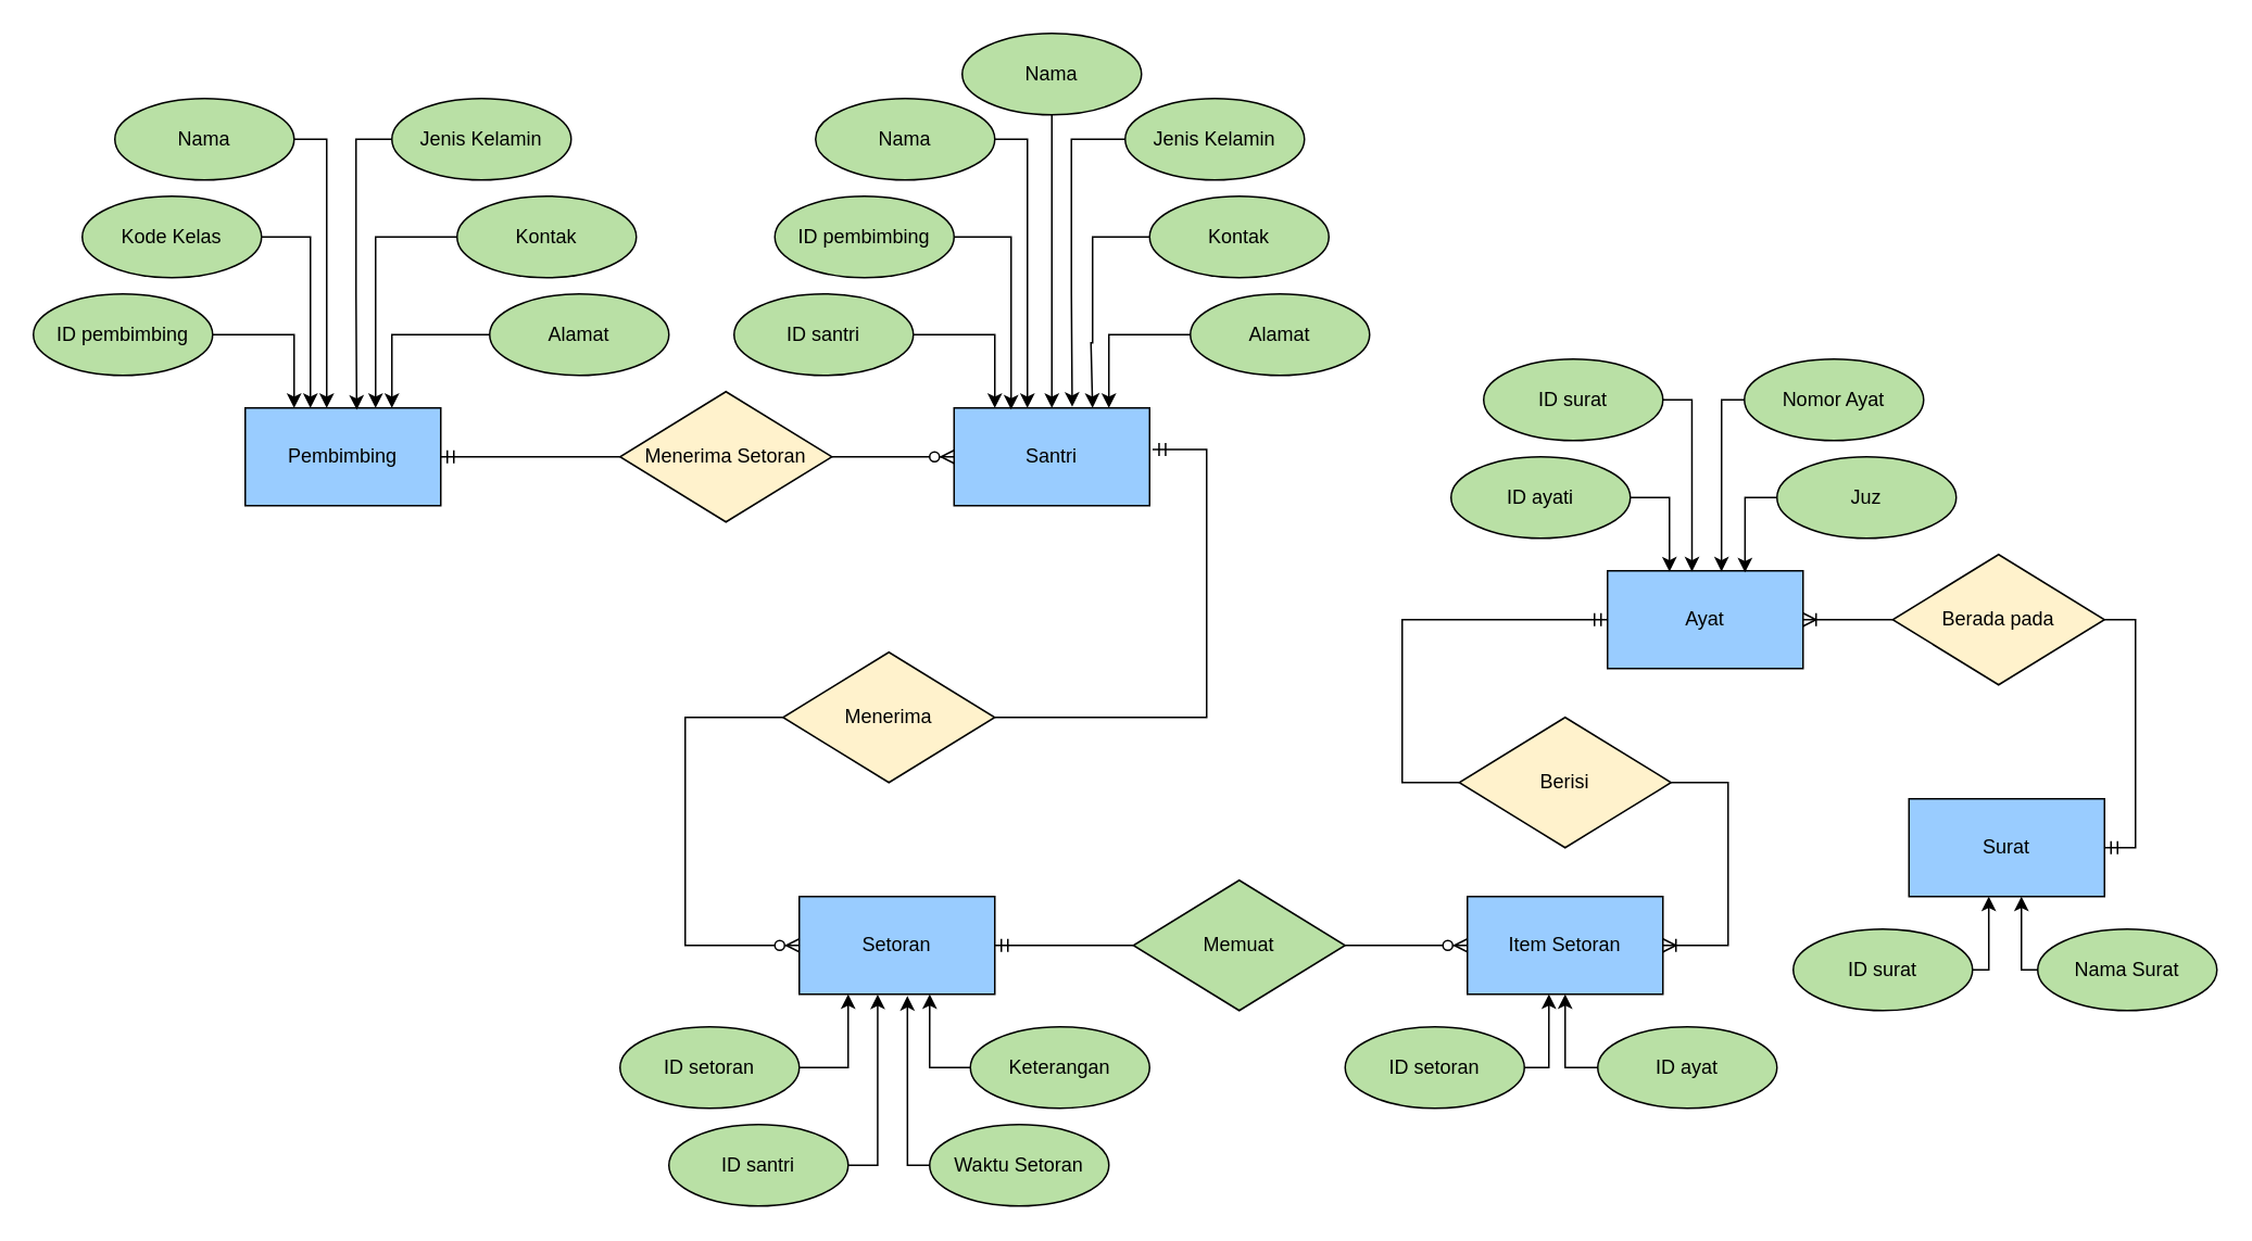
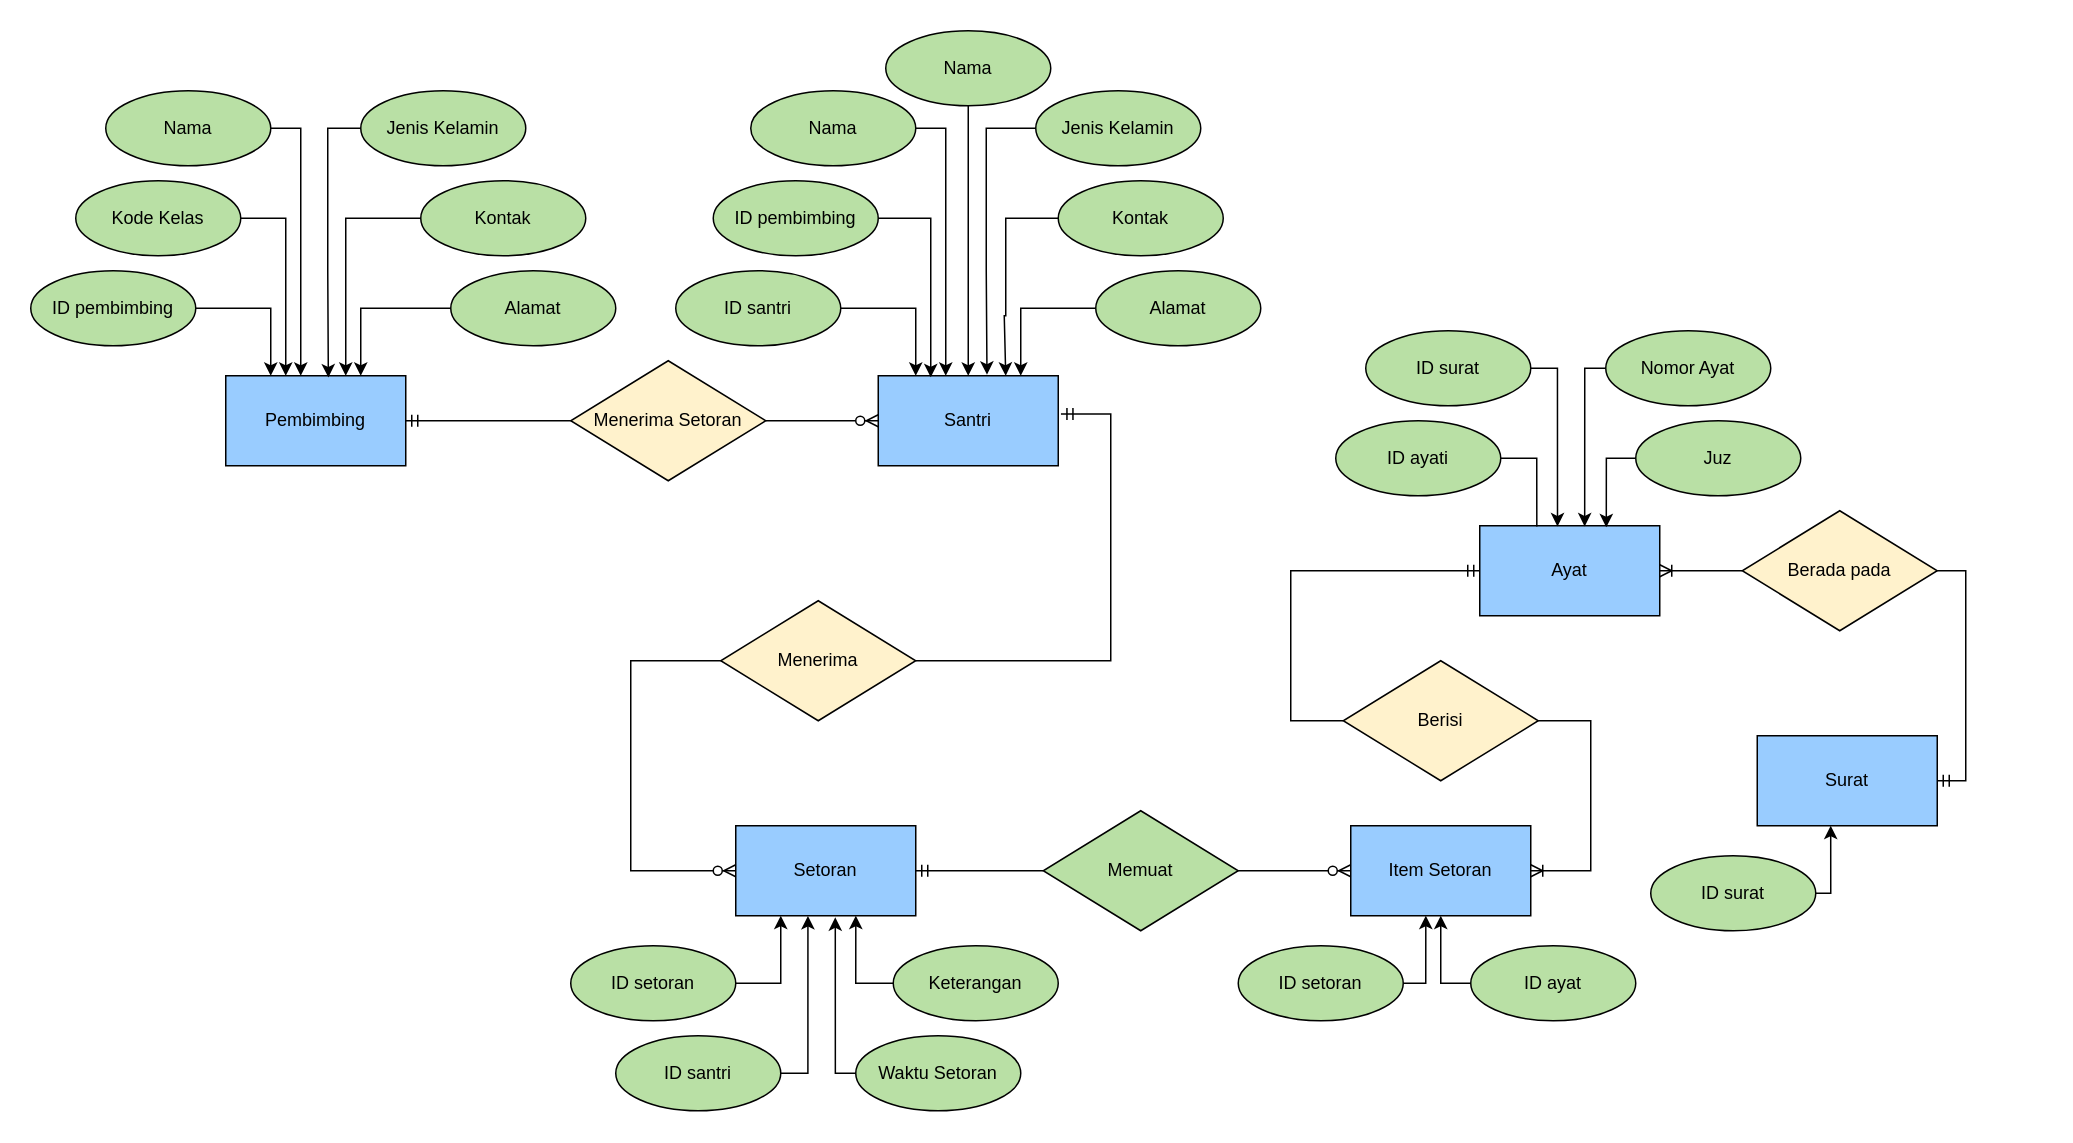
- <mxCell id="48" style="edgeStyle=orthogonalEdgeStyle;rounded=0;orthogonalLoop=1;jettySize=auto;html=1;entryX=0.317;entryY=0.008;entryDx=0;entryDy=0;entryPerimeter=0;" edge="1" parent="1" source="49" target="45"><mxGeometry relative="1" as="geometry"><Array as="points"><mxPoint x="1024" y="305" /></Array></mxGeometry></mxCell>
+ <mxCell id="48" style="edgeStyle=orthogonalEdgeStyle;rounded=0;orthogonalLoop=1;jettySize=auto;html=1;entryX=0.317;entryY=0.008;entryDx=0;entryDy=0;entryPerimeter=0;endArrow=none;" edge="1" parent="1" source="49" target="45"><mxGeometry relative="1" as="geometry"><Array as="points"><mxPoint x="1024" y="305" /></Array></mxGeometry></mxCell>
- <mxCell id="55" style="edgeStyle=orthogonalEdgeStyle;rounded=0;orthogonalLoop=1;jettySize=auto;html=1;entryX=0.575;entryY=1;entryDx=0;entryDy=0;entryPerimeter=0;exitX=0;exitY=0.5;exitDx=0;exitDy=0;" edge="1" parent="1" source="56" target="54"><mxGeometry relative="1" as="geometry"><Array as="points"><mxPoint x="1240" y="595" /></Array></mxGeometry></mxCell>
- <mxCell id="56" value="Nama Surat" style="ellipse;whiteSpace=wrap;html=1;fillColor=#B9E0A5;" parent="1" vertex="1"><mxGeometry x="1250" y="570" width="110" height="50" as="geometry" /></mxCell>
